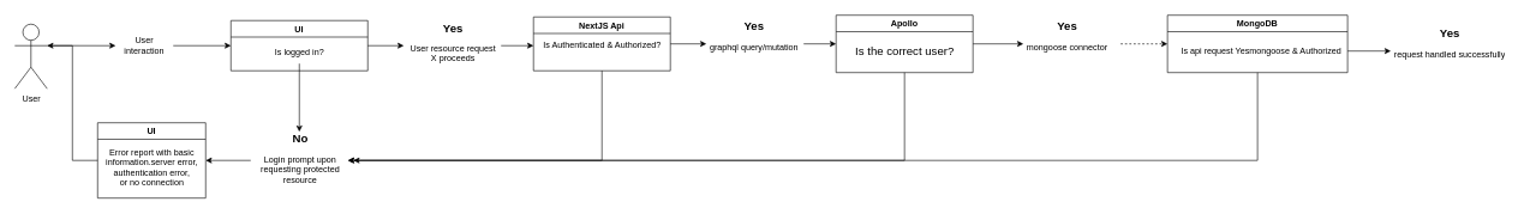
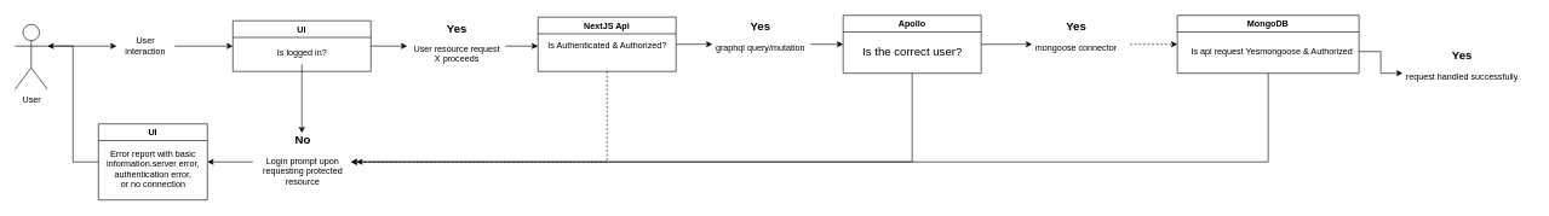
- <mxCell id="29" value="&lt;h1 style=&quot;font-size: 16px;&quot; align=&quot;center&quot;&gt;Yes&lt;/h1&gt;&lt;p align=&quot;center&quot;&gt;request handled successfully&lt;/p&gt;" style="text;html=1;strokeColor=none;fillColor=none;spacing=5;spacingTop=-20;whiteSpace=wrap;overflow=hidden;rounded=0;" vertex="1" parent="1"><mxGeometry x="1930" y="35.5" width="180" height="70" as="geometry" /></mxCell>
+ <mxCell id="29" value="&lt;h1 style=&quot;font-size: 16px;&quot; align=&quot;center&quot;&gt;Yes&lt;/h1&gt;&lt;p align=&quot;center&quot;&gt;request handled successfully&lt;/p&gt;" style="text;html=1;strokeColor=none;fillColor=none;spacing=5;spacingTop=-20;whiteSpace=wrap;overflow=hidden;rounded=0;" vertex="1" parent="1"><mxGeometry x="1930" y="65.5" width="180" height="70" as="geometry" /></mxCell>
- <mxCell id="8" style="edgeStyle=orthogonalEdgeStyle;rounded=0;orthogonalLoop=1;jettySize=auto;html=1;entryX=1;entryY=0.5;entryDx=0;entryDy=0;fontSize=16;" edge="1" parent="1" source="9" target="17"><mxGeometry relative="1" as="geometry"><Array as="points"><mxPoint x="835" y="223" /></Array></mxGeometry></mxCell>
+ <mxCell id="8" style="edgeStyle=orthogonalEdgeStyle;rounded=0;orthogonalLoop=1;jettySize=auto;html=1;entryX=1;entryY=0.5;entryDx=0;entryDy=0;fontSize=16;dashed=1;" edge="1" parent="1" source="9" target="17"><mxGeometry relative="1" as="geometry"><Array as="points"><mxPoint x="835" y="223" /></Array></mxGeometry></mxCell>
